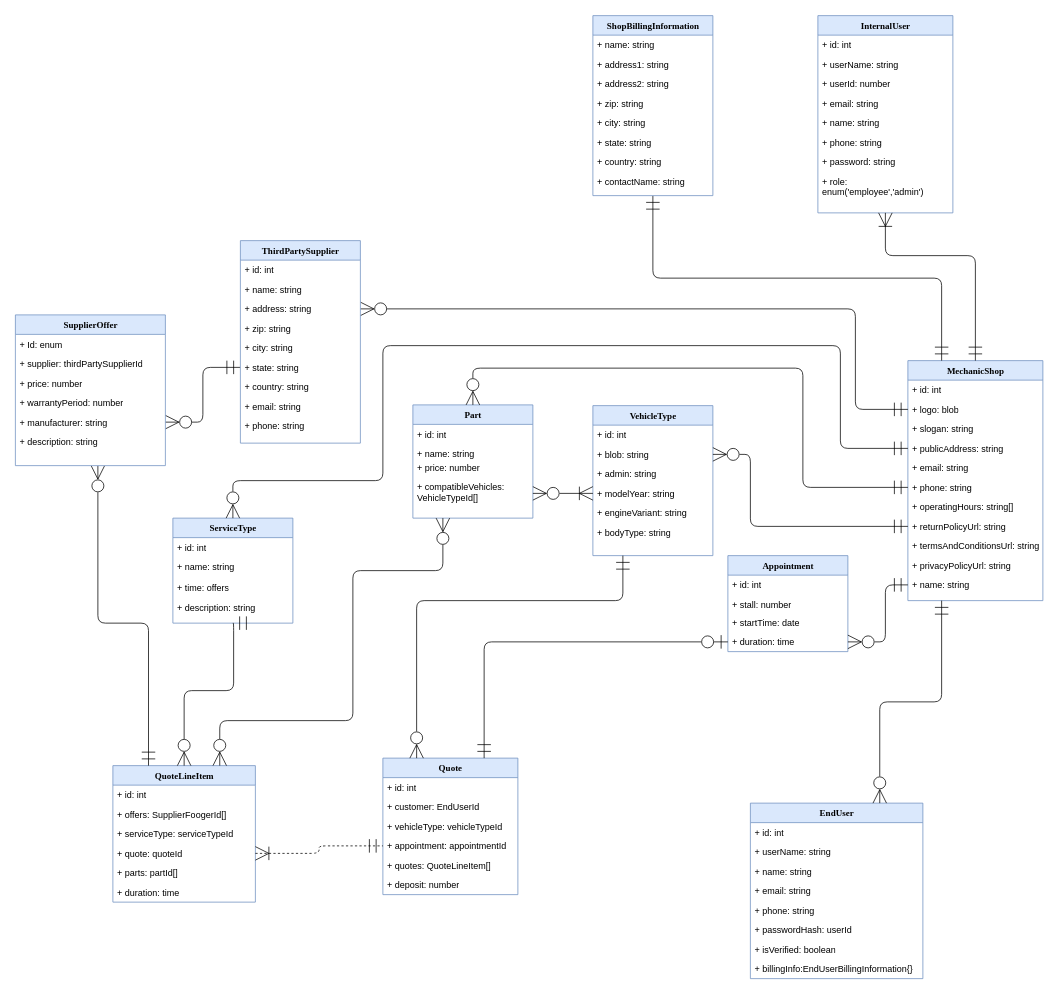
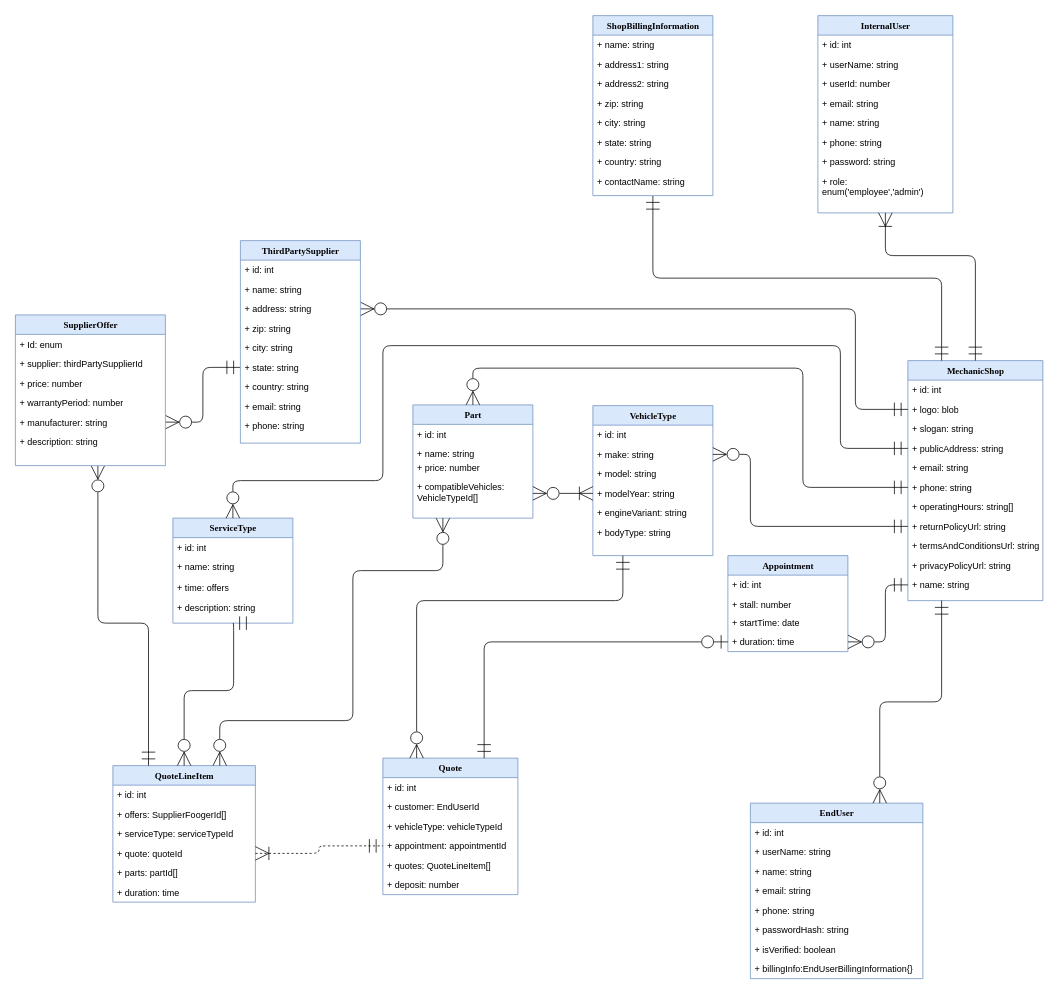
- <mxCell id="62" value="+ blob: string" style="text;html=1;strokeColor=none;fillColor=none;align=left;verticalAlign=top;spacingLeft=4;spacingRight=4;whiteSpace=wrap;overflow=hidden;rotatable=0;points=[[0,0.5],[1,0.5]];portConstraint=eastwest;" parent="60" vertex="1"><mxGeometry y="52" width="160" height="26" as="geometry" /></mxCell>
+ <mxCell id="62" value="+ make: string" style="text;html=1;strokeColor=none;fillColor=none;align=left;verticalAlign=top;spacingLeft=4;spacingRight=4;whiteSpace=wrap;overflow=hidden;rotatable=0;points=[[0,0.5],[1,0.5]];portConstraint=eastwest;" parent="60" vertex="1"><mxGeometry y="52" width="160" height="26" as="geometry" /></mxCell>
- <mxCell id="63" value="+ admin: string" style="text;html=1;strokeColor=none;fillColor=none;align=left;verticalAlign=top;spacingLeft=4;spacingRight=4;whiteSpace=wrap;overflow=hidden;rotatable=0;points=[[0,0.5],[1,0.5]];portConstraint=eastwest;" parent="60" vertex="1"><mxGeometry y="78" width="160" height="26" as="geometry" /></mxCell>
+ <mxCell id="63" value="+ model: string" style="text;html=1;strokeColor=none;fillColor=none;align=left;verticalAlign=top;spacingLeft=4;spacingRight=4;whiteSpace=wrap;overflow=hidden;rotatable=0;points=[[0,0.5],[1,0.5]];portConstraint=eastwest;" parent="60" vertex="1"><mxGeometry y="78" width="160" height="26" as="geometry" /></mxCell>
- <mxCell id="46" value="+ passwordHash: userId" style="text;html=1;strokeColor=none;fillColor=none;align=left;verticalAlign=top;spacingLeft=4;spacingRight=4;whiteSpace=wrap;overflow=hidden;rotatable=0;points=[[0,0.5],[1,0.5]];portConstraint=eastwest;" parent="40" vertex="1"><mxGeometry y="156" width="230" height="26" as="geometry" /></mxCell>
+ <mxCell id="46" value="+ passwordHash: string" style="text;html=1;strokeColor=none;fillColor=none;align=left;verticalAlign=top;spacingLeft=4;spacingRight=4;whiteSpace=wrap;overflow=hidden;rotatable=0;points=[[0,0.5],[1,0.5]];portConstraint=eastwest;" parent="40" vertex="1"><mxGeometry y="156" width="230" height="26" as="geometry" /></mxCell>
